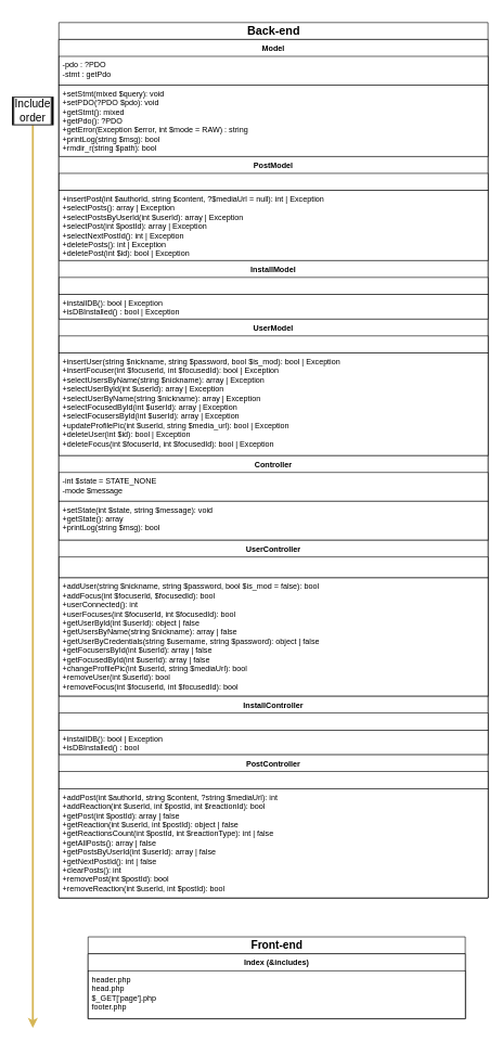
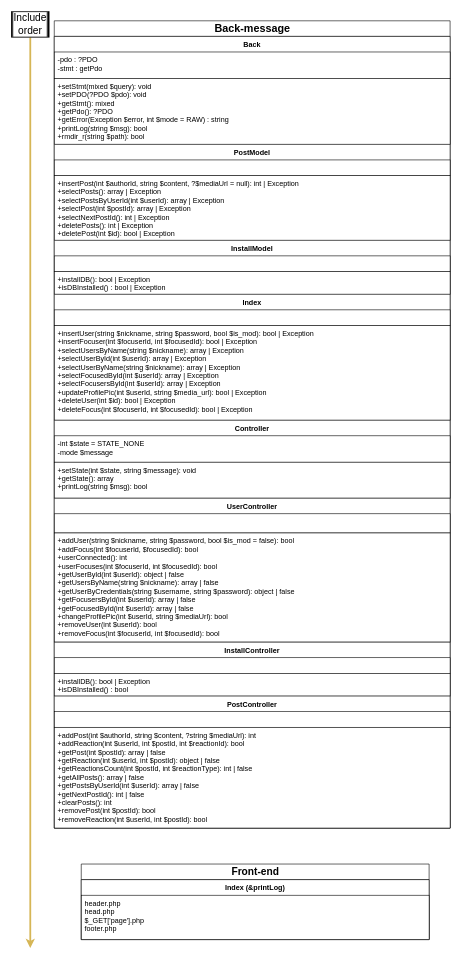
- <mxCell id="6" value="Back-end" style="swimlane;fontStyle=1;childLayout=stackLayout;horizontal=1;startSize=26;fillColor=default;horizontalStack=0;resizeParent=1;resizeParentMax=0;resizeLast=0;collapsible=1;marginBottom=0;glass=0;labelBackgroundColor=none;labelBorderColor=none;fillStyle=solid;strokeColor=default;fontFamily=Helvetica;labelPosition=center;verticalLabelPosition=middle;align=center;verticalAlign=middle;fontSize=18;html=1;" parent="1" vertex="1"><mxGeometry x="90" y="34" width="660" height="1346" as="geometry" /></mxCell>
+ <mxCell id="6" value="Back-message" style="swimlane;fontStyle=1;childLayout=stackLayout;horizontal=1;startSize=26;fillColor=default;horizontalStack=0;resizeParent=1;resizeParentMax=0;resizeLast=0;collapsible=1;marginBottom=0;glass=0;labelBackgroundColor=none;labelBorderColor=none;fillStyle=solid;strokeColor=default;fontFamily=Helvetica;labelPosition=center;verticalLabelPosition=middle;align=center;verticalAlign=middle;fontSize=18;html=1;" parent="1" vertex="1"><mxGeometry x="90" y="34" width="660" height="1346" as="geometry" /></mxCell>
- <mxCell id="7" value="Model" style="swimlane;fontStyle=1;align=center;verticalAlign=top;childLayout=stackLayout;horizontal=1;startSize=26;horizontalStack=0;resizeParent=1;resizeParentMax=0;resizeLast=0;collapsible=1;marginBottom=0;fillColor=default;gradientColor=none;strokeColor=default;swimlaneLine=0;" parent="6" vertex="1"><mxGeometry y="26" width="660" height="180" as="geometry" /></mxCell>
+ <mxCell id="7" value="Back" style="swimlane;fontStyle=1;align=center;verticalAlign=top;childLayout=stackLayout;horizontal=1;startSize=26;horizontalStack=0;resizeParent=1;resizeParentMax=0;resizeLast=0;collapsible=1;marginBottom=0;fillColor=default;gradientColor=none;strokeColor=default;swimlaneLine=0;" parent="6" vertex="1"><mxGeometry y="26" width="660" height="180" as="geometry" /></mxCell>
- <mxCell id="31" value="&lt;span style=&quot;&quot;&gt;Include order&lt;/span&gt;" style="text;html=1;strokeColor=#000000;fillColor=none;align=center;verticalAlign=middle;whiteSpace=wrap;rounded=0;fontSize=17;fontFamily=Helvetica;labelBorderColor=default;labelBackgroundColor=default;strokeWidth=4;" parent="1" vertex="1"><mxGeometry x="20" y="150" width="60" height="40" as="geometry" /></mxCell>
+ <mxCell id="31" value="&lt;span style=&quot;&quot;&gt;Include order&lt;/span&gt;" style="text;html=1;strokeColor=#000000;fillColor=none;align=center;verticalAlign=middle;whiteSpace=wrap;rounded=0;fontSize=17;fontFamily=Helvetica;labelBorderColor=default;labelBackgroundColor=default;strokeWidth=4;" parent="1" vertex="1"><mxGeometry x="20" y="20" width="60" height="40" as="geometry" /></mxCell>
- <mxCell id="16" value="UserModel" style="swimlane;fontStyle=1;align=center;verticalAlign=top;childLayout=stackLayout;horizontal=1;startSize=26;horizontalStack=0;resizeParent=1;resizeParentMax=0;resizeLast=0;collapsible=1;marginBottom=0;fillColor=default;gradientColor=none;strokeColor=default;swimlaneLine=0;" parent="6" vertex="1"><mxGeometry y="456" width="660" height="210" as="geometry" /></mxCell>
+ <mxCell id="16" value="Index" style="swimlane;fontStyle=1;align=center;verticalAlign=top;childLayout=stackLayout;horizontal=1;startSize=26;horizontalStack=0;resizeParent=1;resizeParentMax=0;resizeLast=0;collapsible=1;marginBottom=0;fillColor=default;gradientColor=none;strokeColor=default;swimlaneLine=0;" parent="6" vertex="1"><mxGeometry y="456" width="660" height="210" as="geometry" /></mxCell>
- <mxCell id="4" value="Index (&amp;includes)" style="swimlane;fontStyle=1;align=center;verticalAlign=top;childLayout=stackLayout;horizontal=1;startSize=26;horizontalStack=0;resizeParent=1;resizeParentMax=0;resizeLast=0;collapsible=1;marginBottom=0;fillColor=default;gradientColor=none;strokeColor=default;swimlaneLine=0;" parent="3" vertex="1"><mxGeometry y="26" width="580" height="100" as="geometry" /></mxCell>
+ <mxCell id="4" value="Index (&amp;printLog)" style="swimlane;fontStyle=1;align=center;verticalAlign=top;childLayout=stackLayout;horizontal=1;startSize=26;horizontalStack=0;resizeParent=1;resizeParentMax=0;resizeLast=0;collapsible=1;marginBottom=0;fillColor=default;gradientColor=none;strokeColor=default;swimlaneLine=0;" parent="3" vertex="1"><mxGeometry y="26" width="580" height="100" as="geometry" /></mxCell>
